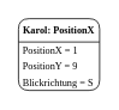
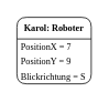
- <mxCell id="2" value="Karol: PositionX" style="swimlane;fontStyle=1;align=center;verticalAlign=top;childLayout=stackLayout;horizontal=1;startSize=26;horizontalStack=0;resizeParent=1;resizeParentMax=0;resizeLast=0;collapsible=1;marginBottom=0;fontFamily=Alegreya Sans;fontSize=11;rounded=1;gradientColor=none;swimlaneFillColor=none;fontSource=https%3A%2F%2Ffonts.googleapis.com%2Fcss%3Ffamily%3DAlegreya%2BSans;connectable=1;resizable=1;" parent="1" vertex="1"><mxGeometry x="20" y="20" width="90" height="80" as="geometry"><mxRectangle x="60" y="120" width="80" height="30" as="alternateBounds" /></mxGeometry></mxCell>
+ <mxCell id="2" value="Karol: Roboter" style="swimlane;fontStyle=1;align=center;verticalAlign=top;childLayout=stackLayout;horizontal=1;startSize=26;horizontalStack=0;resizeParent=1;resizeParentMax=0;resizeLast=0;collapsible=1;marginBottom=0;fontFamily=Alegreya Sans;fontSize=11;rounded=1;gradientColor=none;swimlaneFillColor=none;fontSource=https%3A%2F%2Ffonts.googleapis.com%2Fcss%3Ffamily%3DAlegreya%2BSans;connectable=1;resizable=1;" parent="1" vertex="1"><mxGeometry x="20" y="20" width="90" height="80" as="geometry"><mxRectangle x="60" y="120" width="80" height="30" as="alternateBounds" /></mxGeometry></mxCell>
- <mxCell id="3" value="PositionX = 1" style="text;strokeColor=none;fillColor=none;align=left;verticalAlign=middle;spacingLeft=3;spacingRight=4;overflow=hidden;rotatable=0;points=[[0,0.5],[1,0.5]];portConstraint=eastwest;fontFamily=Alegreya;fontSize=11;fontStyle=0;html=1;imageWidth=24;imageHeight=24;comic=0;imageAspect=0;" parent="2" vertex="1"><mxGeometry y="26" width="90" height="18" as="geometry" /></mxCell>
+ <mxCell id="3" value="PositionX = 7" style="text;strokeColor=none;fillColor=none;align=left;verticalAlign=middle;spacingLeft=3;spacingRight=4;overflow=hidden;rotatable=0;points=[[0,0.5],[1,0.5]];portConstraint=eastwest;fontFamily=Alegreya;fontSize=11;fontStyle=0;html=1;imageWidth=24;imageHeight=24;comic=0;imageAspect=0;" parent="2" vertex="1"><mxGeometry y="26" width="90" height="18" as="geometry" /></mxCell>
